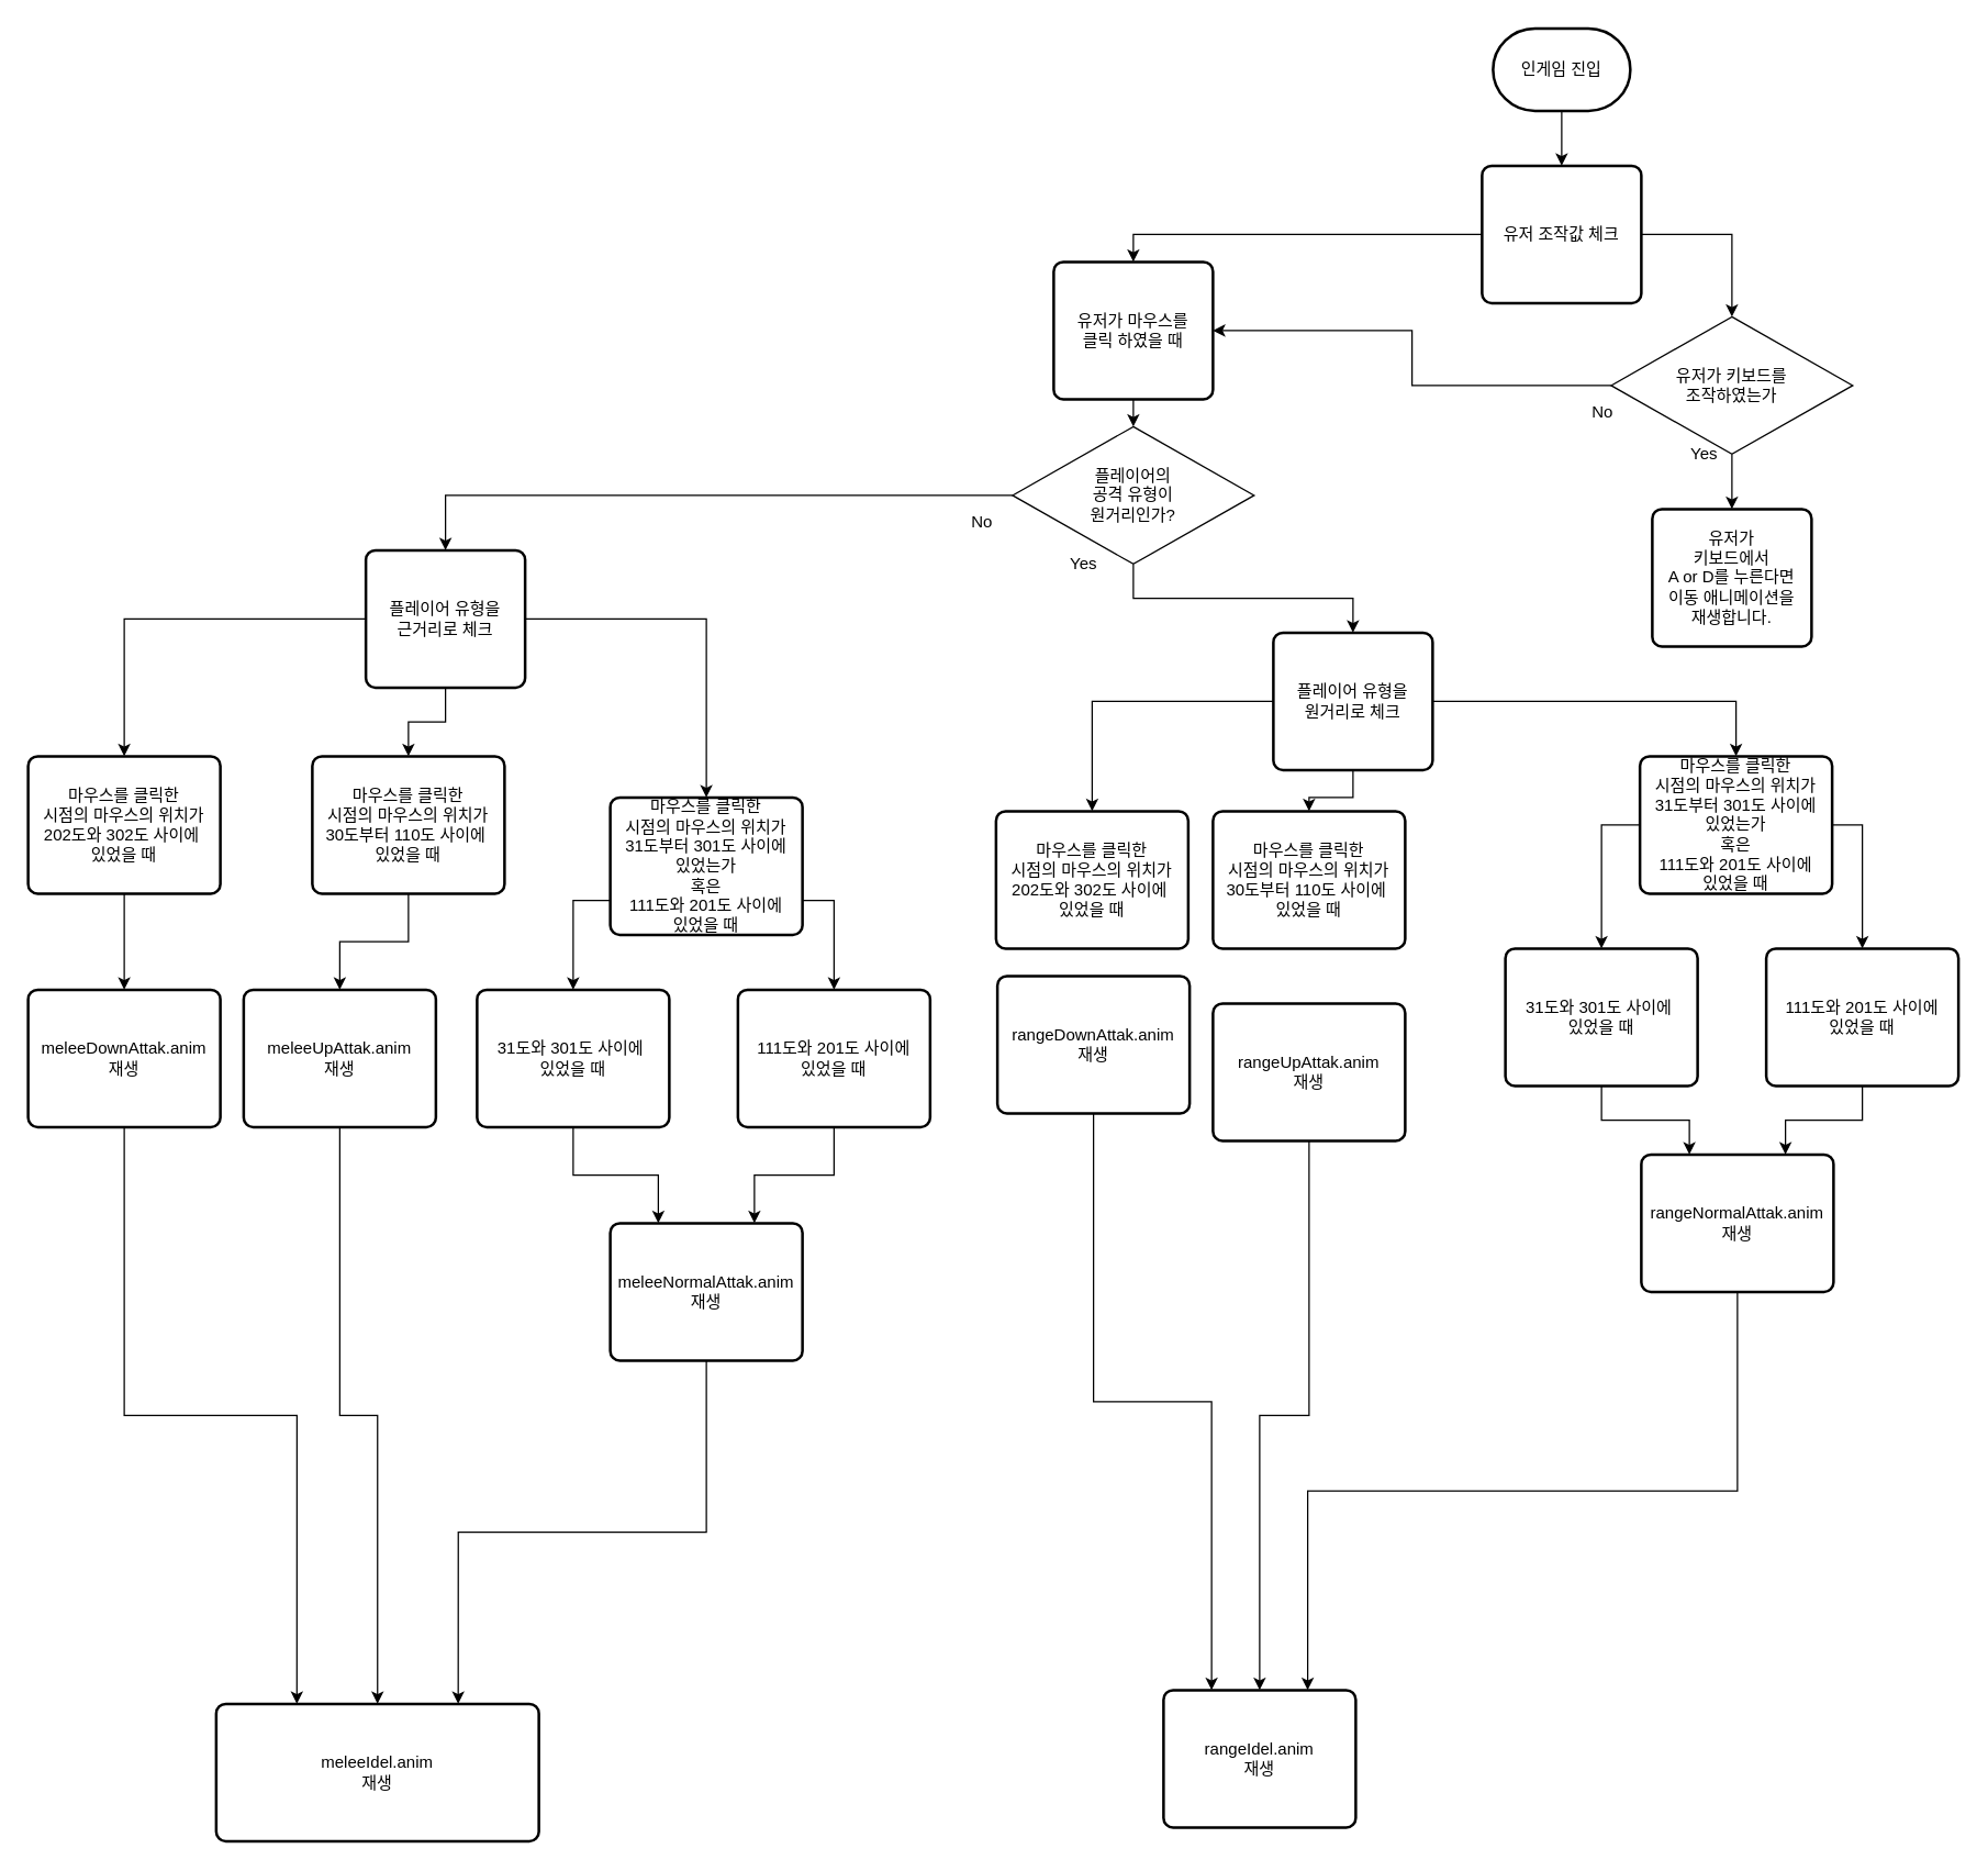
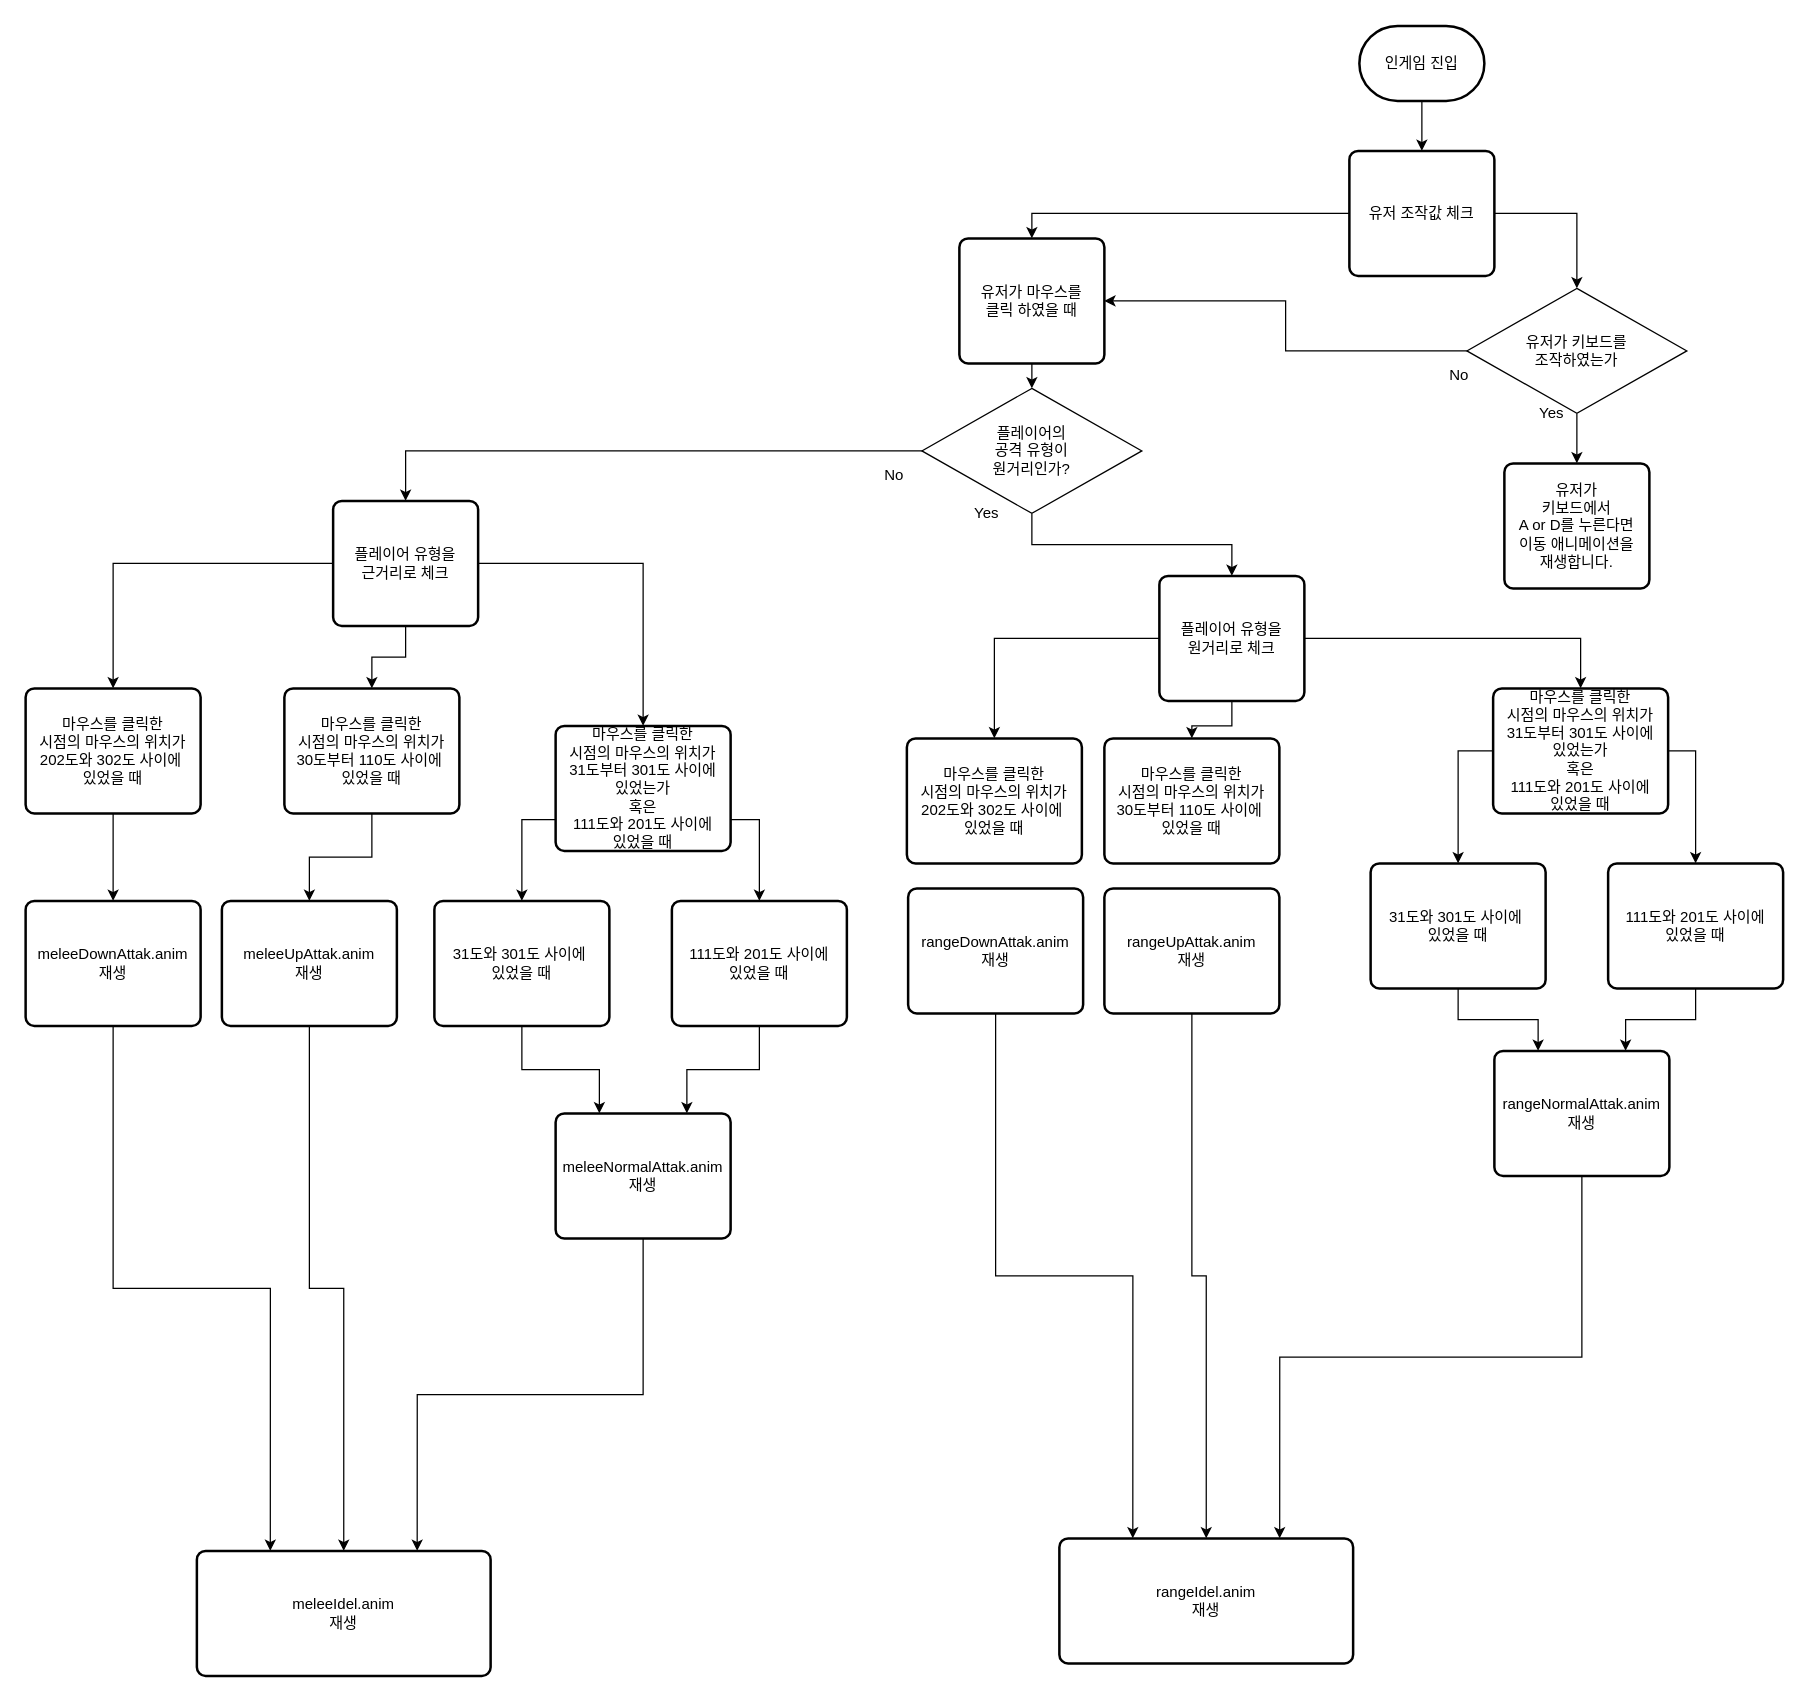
- <mxCell id="58" value="rangeUpAttak.anim&lt;br&gt;재생" style="rounded=1;whiteSpace=wrap;html=1;absoluteArcSize=1;arcSize=14;strokeWidth=2;" vertex="1" parent="1"><mxGeometry x="883" y="730" width="140" height="100" as="geometry" /></mxCell>
+ <mxCell id="58" value="rangeUpAttak.anim&lt;br&gt;재생" style="rounded=1;whiteSpace=wrap;html=1;absoluteArcSize=1;arcSize=14;strokeWidth=2;" vertex="1" parent="1"><mxGeometry x="883" y="710" width="140" height="100" as="geometry" /></mxCell>
- <mxCell id="63" value="rangeIdel.anim&lt;br&gt;재생" style="rounded=1;whiteSpace=wrap;html=1;absoluteArcSize=1;arcSize=14;strokeWidth=2;" vertex="1" parent="1"><mxGeometry y="1230" width="140" height="100" as="geometry" x="847" /></mxCell>
+ <mxCell id="63" value="rangeIdel.anim&lt;br&gt;재생" style="rounded=1;whiteSpace=wrap;html=1;absoluteArcSize=1;arcSize=14;strokeWidth=2;" vertex="1" parent="1"><mxGeometry x="847" y="1230" width="235" height="100" as="geometry" /></mxCell>
